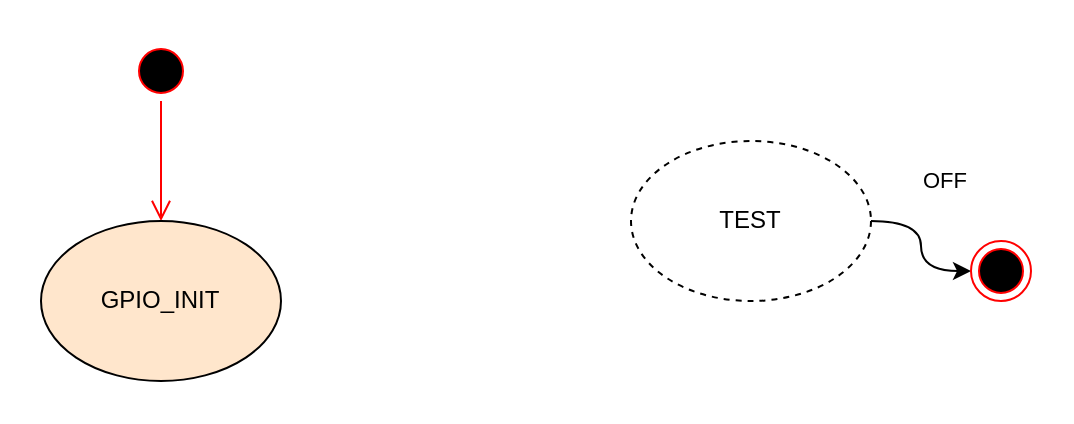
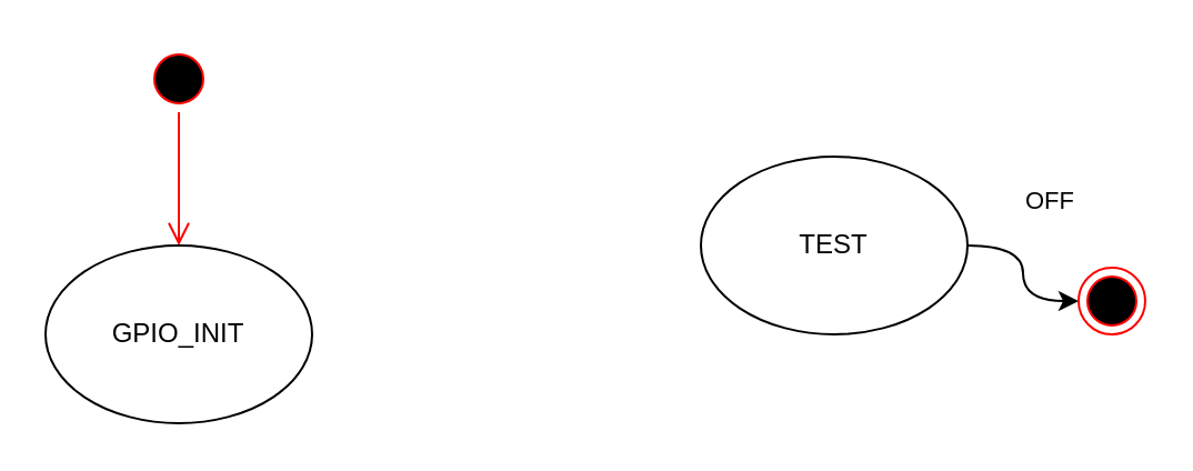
- <mxCell id="7" value="TEST" style="ellipse;whiteSpace=wrap;html=1;dashed=1;" vertex="1" parent="1"><mxGeometry x="315" y="70" width="120" height="80" as="geometry" /></mxCell>
+ <mxCell id="7" value="TEST" style="ellipse;whiteSpace=wrap;html=1;" vertex="1" parent="1"><mxGeometry x="315" y="70" width="120" height="80" as="geometry" /></mxCell>
- <mxCell id="4" value="GPIO_INIT" style="ellipse;whiteSpace=wrap;html=1;fillColor=#ffe6cc;" vertex="1" parent="1"><mxGeometry x="20" y="110" width="120" height="80" as="geometry" /></mxCell>
+ <mxCell id="4" value="GPIO_INIT" style="ellipse;whiteSpace=wrap;html=1;" vertex="1" parent="1"><mxGeometry x="20" y="110" width="120" height="80" as="geometry" /></mxCell>
